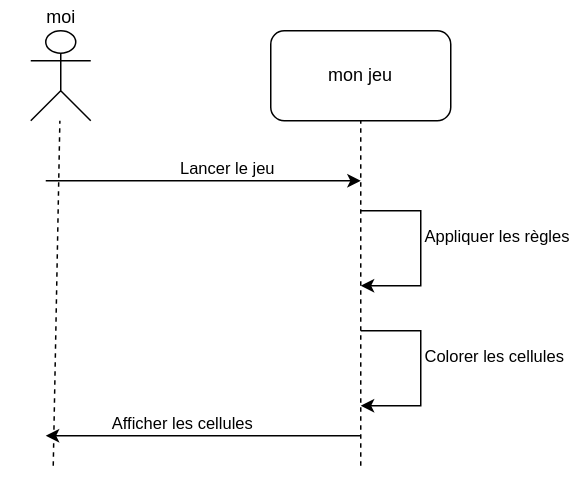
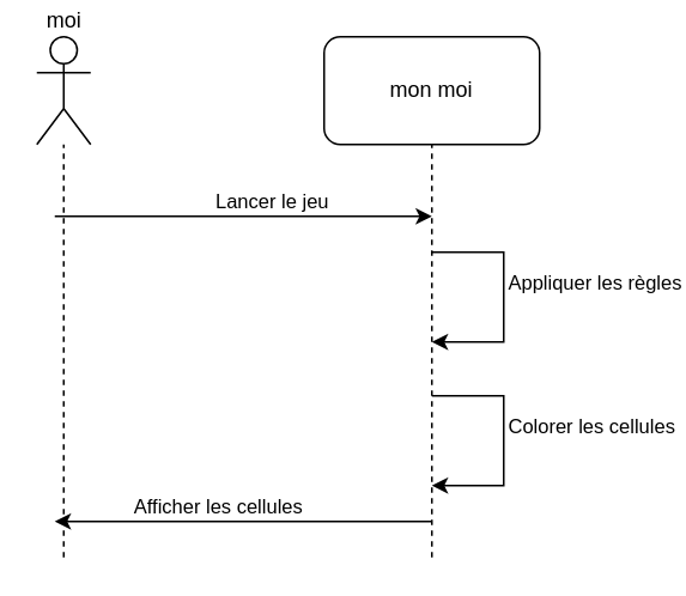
- <mxCell id="2" value="moi" style="shape=umlActor;verticalLabelPosition=top;verticalAlign=bottom;html=1;outlineConnect=0;labelPosition=center;align=center;" vertex="1" parent="1"><mxGeometry x="20" y="20" width="40" height="60" as="geometry" /></mxCell>
+ <mxCell id="2" value="moi" style="shape=umlActor;verticalLabelPosition=top;verticalAlign=bottom;html=1;outlineConnect=0;labelPosition=center;align=center;" vertex="1" parent="1"><mxGeometry x="20" y="20" width="30" height="60" as="geometry" /></mxCell>
- <mxCell id="4" value="mon jeu" style="rounded=1;whiteSpace=wrap;html=1;" vertex="1" parent="1"><mxGeometry x="180" y="20" width="120" height="60" as="geometry" /></mxCell>
+ <mxCell id="4" value="mon moi" style="rounded=1;whiteSpace=wrap;html=1;" vertex="1" parent="1"><mxGeometry x="180" y="20" width="120" height="60" as="geometry" /></mxCell>
